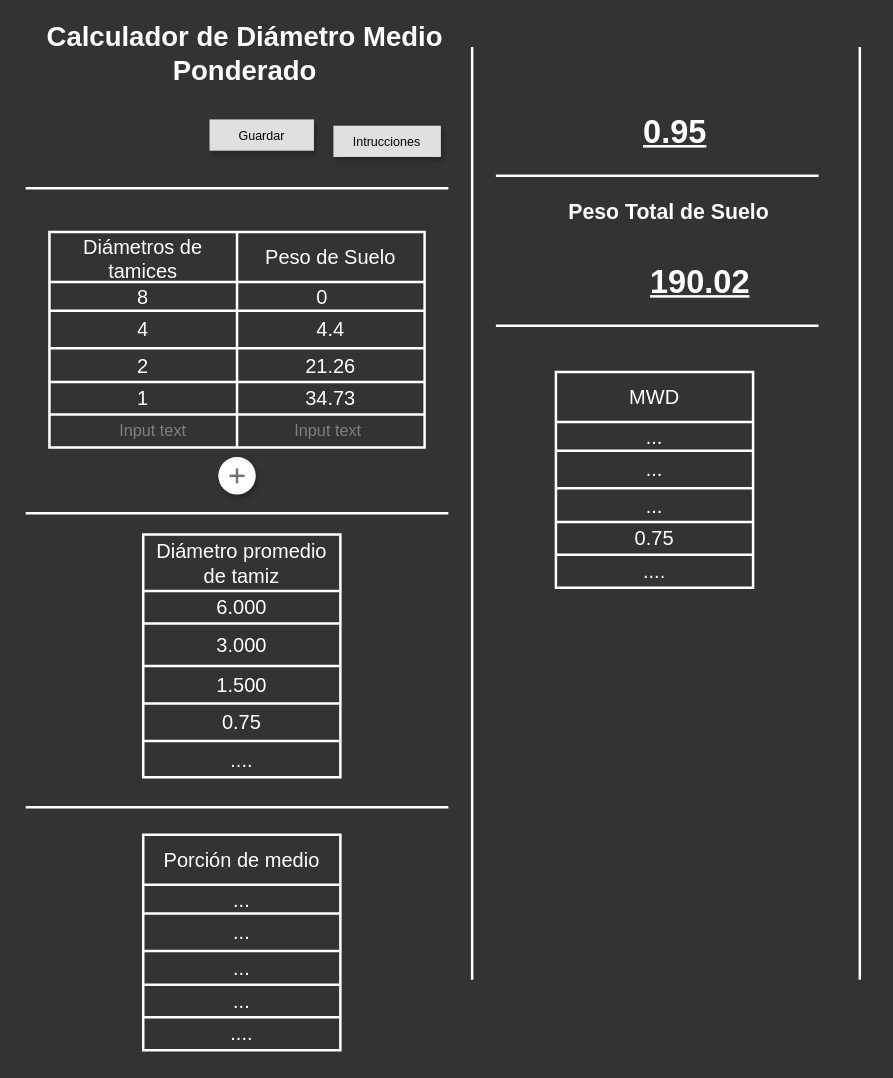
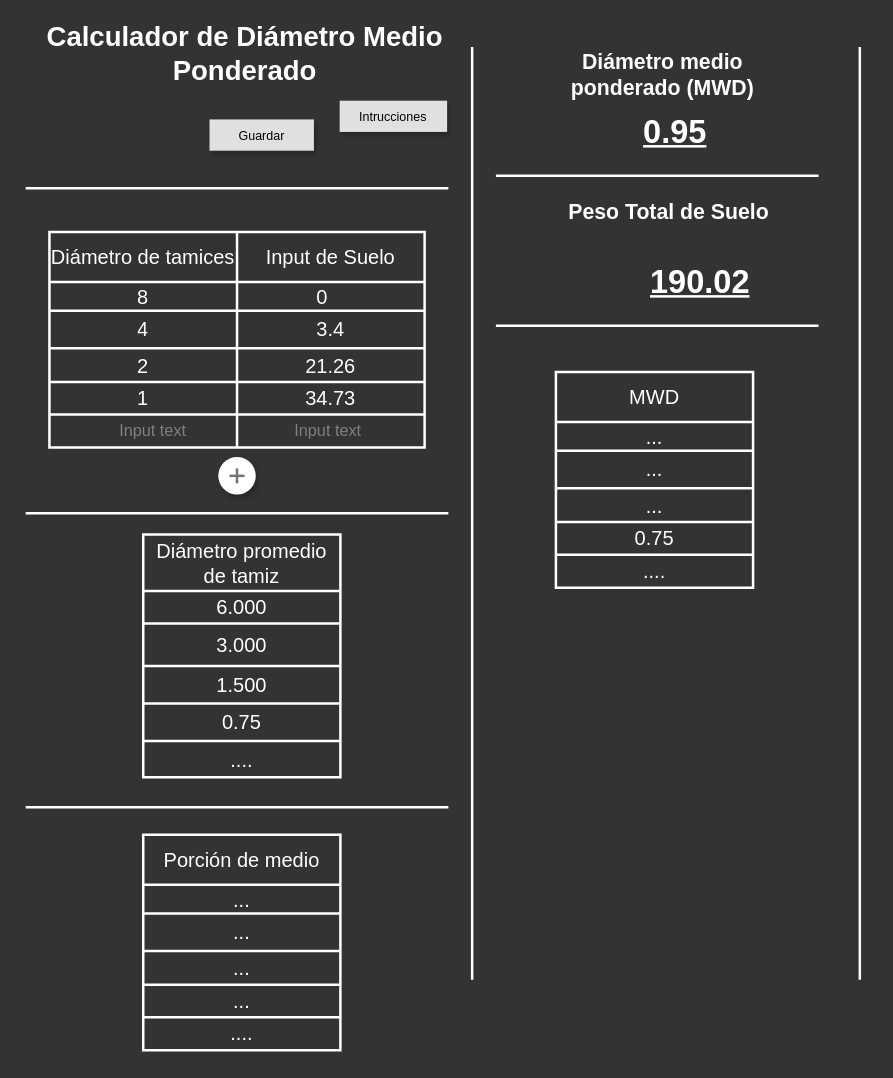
+ <mxCell id="21" value="Diámetro medio&#10;ponderado (MWD)" style="text;html=1;align=center;verticalAlign=middle;whiteSpace=wrap;rounded=0;fontColor=#FFFFFF;fontStyle=1;fontSize=17;" vertex="1" parent="1"><mxGeometry x="445.5" y="45" width="167" height="30" as="geometry" /></mxCell>
- <mxCell id="72" value="Intrucciones" style="whiteSpace=wrap;html=1;dashed=0;align=center;fontSize=10;shape=rect;fillColor=#e0e0e0;strokeColor=none;fontStyle=0;shadow=1" vertex="1" parent="1"><mxGeometry x="266.06" y="100" width="85.94" height="25" as="geometry" /></mxCell>
+ <mxCell id="72" value="Intrucciones" style="whiteSpace=wrap;html=1;dashed=0;align=center;fontSize=10;shape=rect;fillColor=#e0e0e0;strokeColor=none;fontStyle=0;shadow=1" vertex="1" parent="1"><mxGeometry x="271.06" y="80" width="85.94" height="25" as="geometry" /></mxCell>
- <mxCell id="4" value="Diámetros de tamices" style="shape=partialRectangle;whiteSpace=wrap;connectable=0;strokeColor=inherit;overflow=hidden;fillColor=none;top=0;left=0;bottom=0;right=0;pointerEvents=1;fontSize=16;fontColor=#FFFFFF;" vertex="1" parent="3"><mxGeometry width="150" height="40" as="geometry"><mxRectangle width="150" height="40" as="alternateBounds" /></mxGeometry></mxCell>
+ <mxCell id="4" value="Diámetro de tamices" style="shape=partialRectangle;whiteSpace=wrap;connectable=0;strokeColor=inherit;overflow=hidden;fillColor=none;top=0;left=0;bottom=0;right=0;pointerEvents=1;fontSize=16;fontColor=#FFFFFF;" vertex="1" parent="3"><mxGeometry width="150" height="40" as="geometry"><mxRectangle width="150" height="40" as="alternateBounds" /></mxGeometry></mxCell>
- <mxCell id="5" value="Peso de Suelo" style="shape=partialRectangle;html=1;whiteSpace=wrap;connectable=0;strokeColor=inherit;overflow=hidden;fillColor=none;top=0;left=0;bottom=0;right=0;pointerEvents=1;fontSize=16;fontColor=#FFFFFF;" vertex="1" parent="3"><mxGeometry x="150" width="150" height="40" as="geometry"><mxRectangle width="150" height="40" as="alternateBounds" /></mxGeometry></mxCell>
+ <mxCell id="5" value="Input de Suelo" style="shape=partialRectangle;html=1;whiteSpace=wrap;connectable=0;strokeColor=inherit;overflow=hidden;fillColor=none;top=0;left=0;bottom=0;right=0;pointerEvents=1;fontSize=16;fontColor=#FFFFFF;" vertex="1" parent="3"><mxGeometry x="150" width="150" height="40" as="geometry"><mxRectangle width="150" height="40" as="alternateBounds" /></mxGeometry></mxCell>
- <mxCell id="11" value="4.4" style="shape=partialRectangle;whiteSpace=wrap;connectable=0;strokeColor=inherit;overflow=hidden;fillColor=none;top=0;left=0;bottom=0;right=0;pointerEvents=1;fontSize=16;fontColor=#FFFFFF;" vertex="1" parent="9"><mxGeometry x="150" width="150" height="30" as="geometry"><mxRectangle width="150" height="30" as="alternateBounds" /></mxGeometry></mxCell>
+ <mxCell id="11" value="3.4" style="shape=partialRectangle;whiteSpace=wrap;connectable=0;strokeColor=inherit;overflow=hidden;fillColor=none;top=0;left=0;bottom=0;right=0;pointerEvents=1;fontSize=16;fontColor=#FFFFFF;" vertex="1" parent="9"><mxGeometry x="150" width="150" height="30" as="geometry"><mxRectangle width="150" height="30" as="alternateBounds" /></mxGeometry></mxCell>
